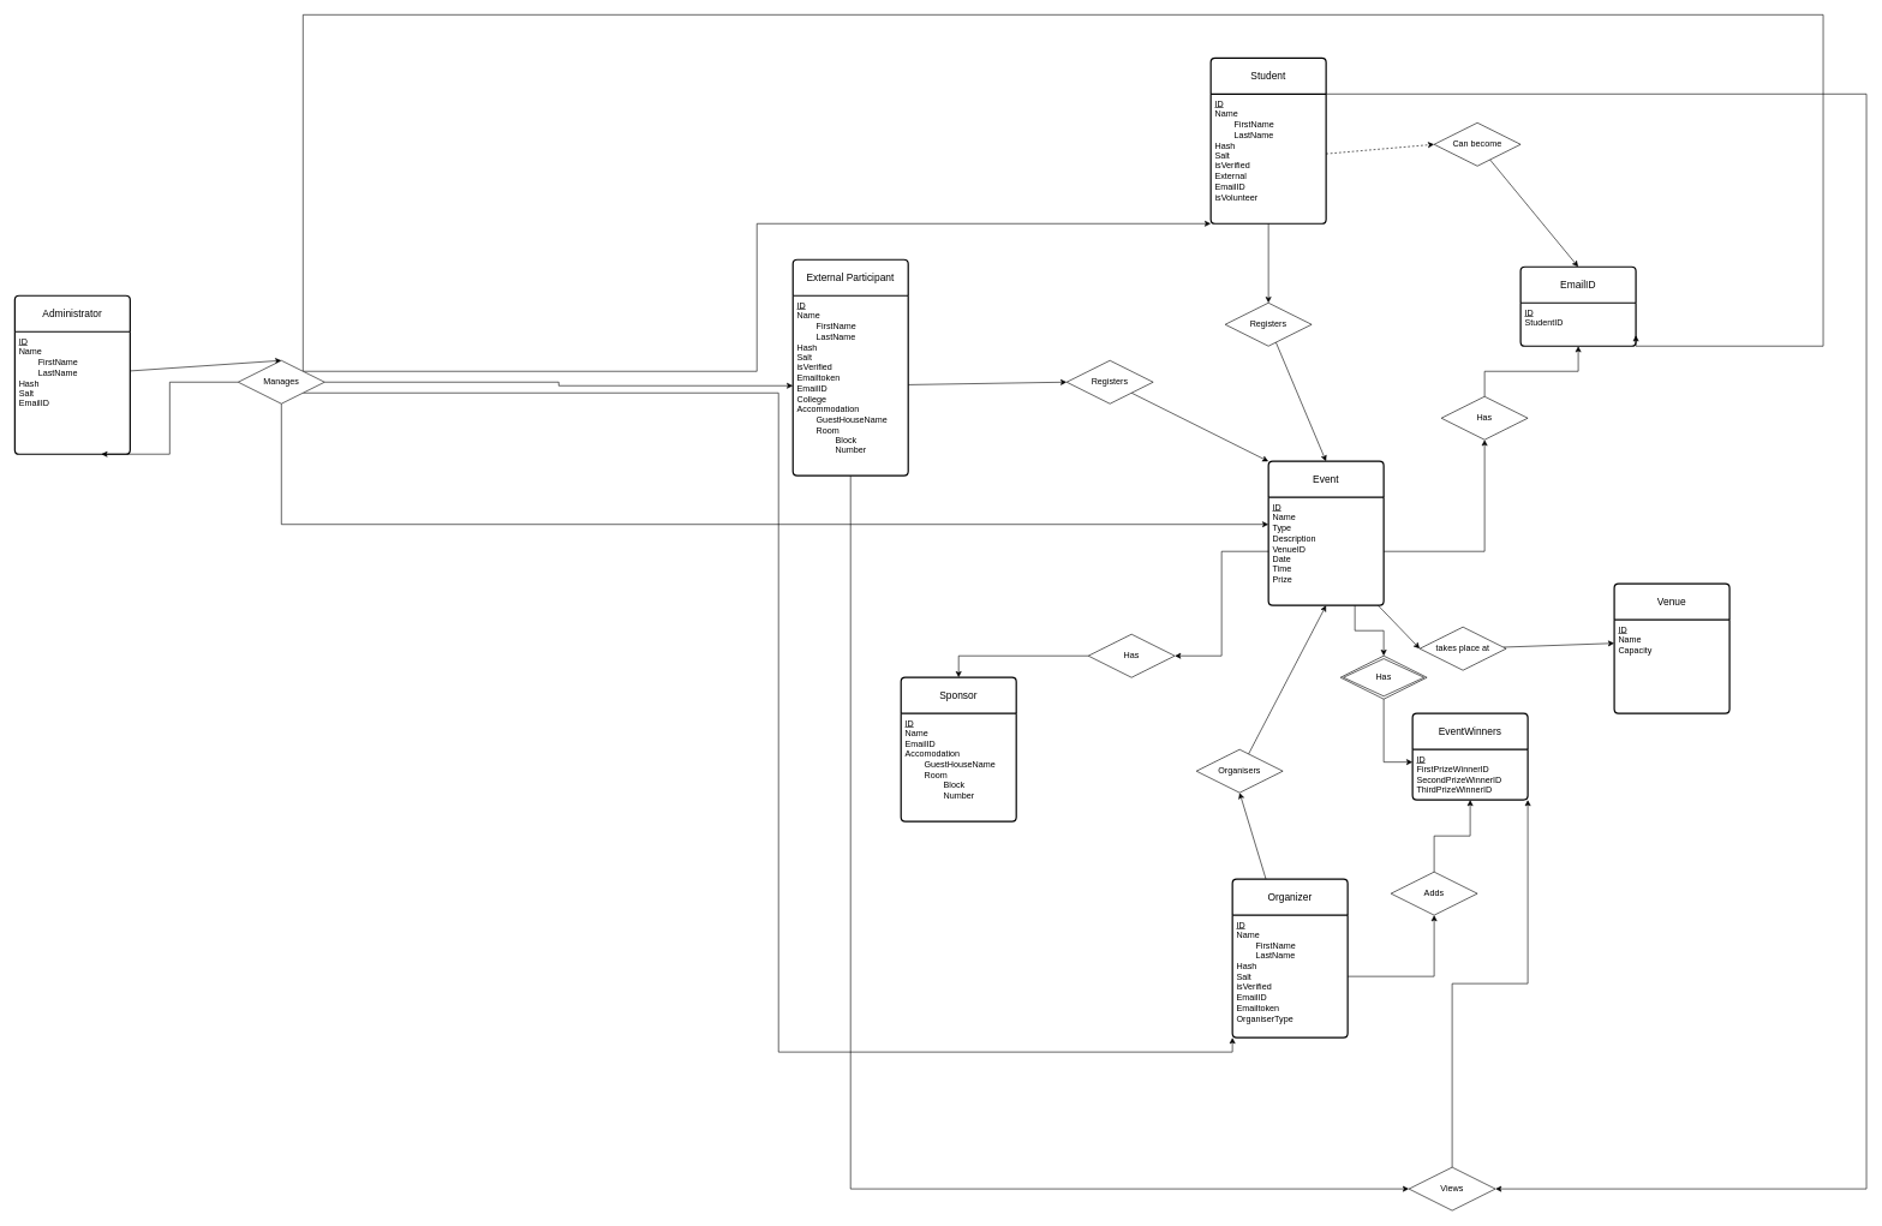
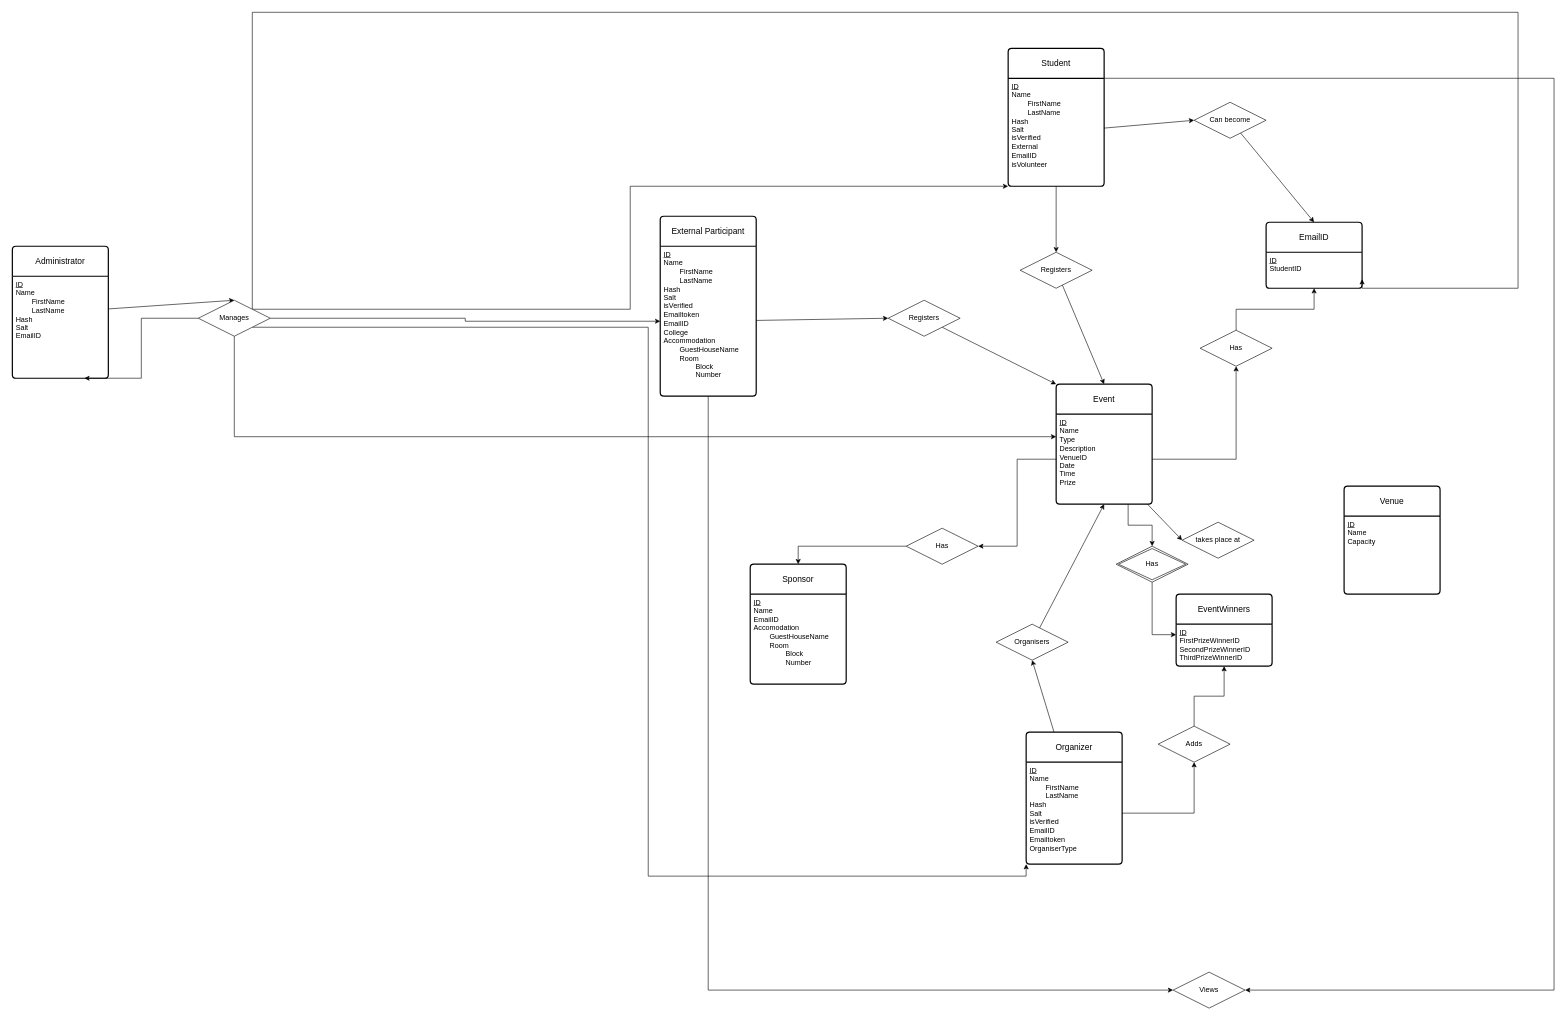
- <mxCell id="29" style="rounded=0;orthogonalLoop=1;jettySize=auto;html=1;entryX=0;entryY=0.5;entryDx=0;entryDy=0;dashed=1;" parent="1" source="3" target="28" edge="1"><mxGeometry relative="1" as="geometry" /></mxCell>
+ <mxCell id="29" style="rounded=0;orthogonalLoop=1;jettySize=auto;html=1;entryX=0;entryY=0.5;entryDx=0;entryDy=0;" parent="1" source="3" target="28" edge="1"><mxGeometry relative="1" as="geometry" /></mxCell>
- <mxCell id="33" style="rounded=0;orthogonalLoop=1;jettySize=auto;html=1;entryX=0;entryY=0.25;entryDx=0;entryDy=0;" parent="1" source="34" target="20" edge="1"><mxGeometry relative="1" as="geometry" /></mxCell>
- <mxCell id="56" style="edgeStyle=orthogonalEdgeStyle;rounded=0;orthogonalLoop=1;jettySize=auto;html=1;entryX=1;entryY=1;entryDx=0;entryDy=0;" edge="1" parent="1" source="57" target="49"><mxGeometry relative="1" as="geometry" /></mxCell>
